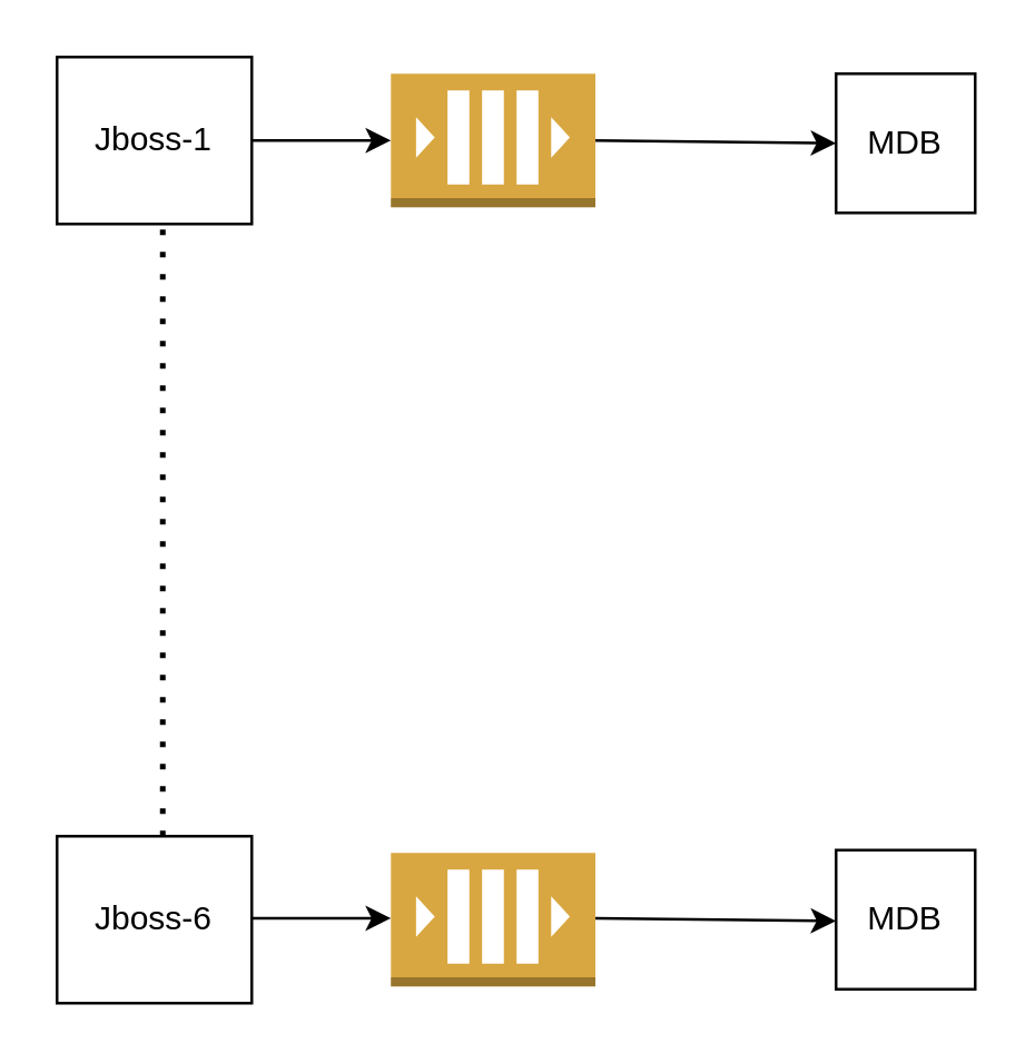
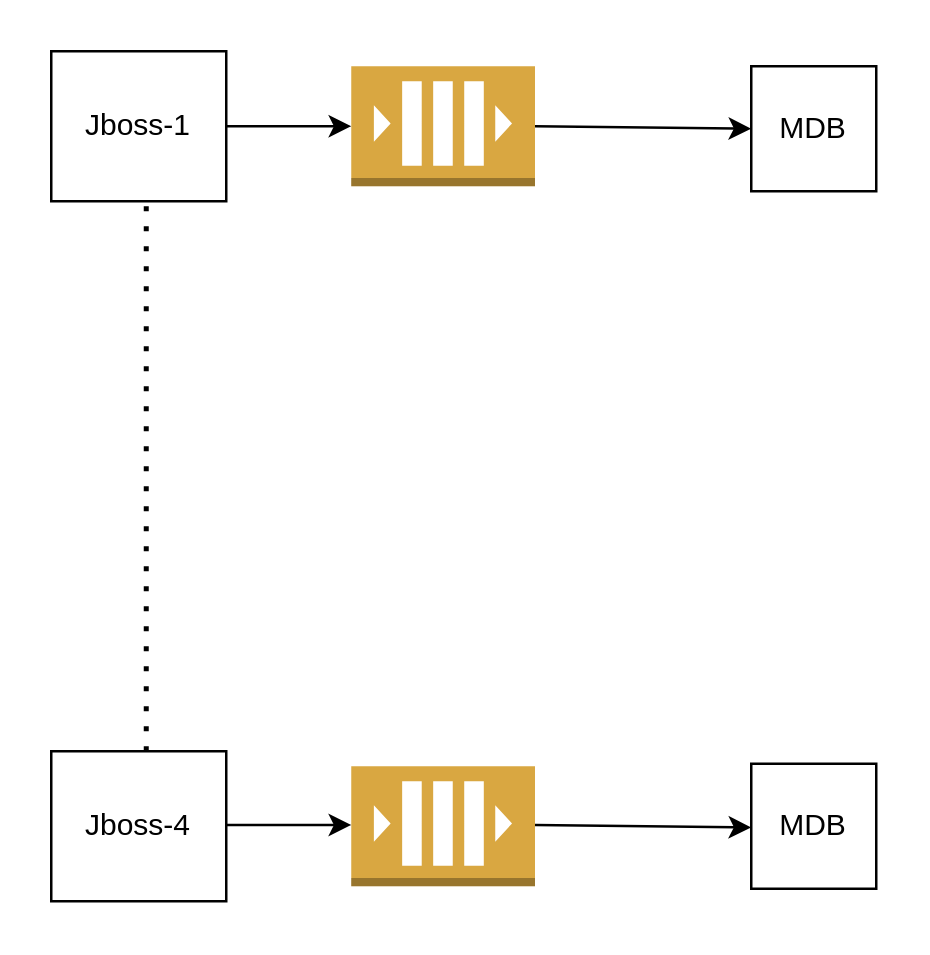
- <mxCell id="3" value="Jboss-6" style="rounded=0;whiteSpace=wrap;html=1;" vertex="1" parent="1"><mxGeometry x="20" y="300" width="70" height="60" as="geometry" /></mxCell>
+ <mxCell id="3" value="Jboss-4" style="rounded=0;whiteSpace=wrap;html=1;" vertex="1" parent="1"><mxGeometry x="20" y="300" width="70" height="60" as="geometry" /></mxCell>
